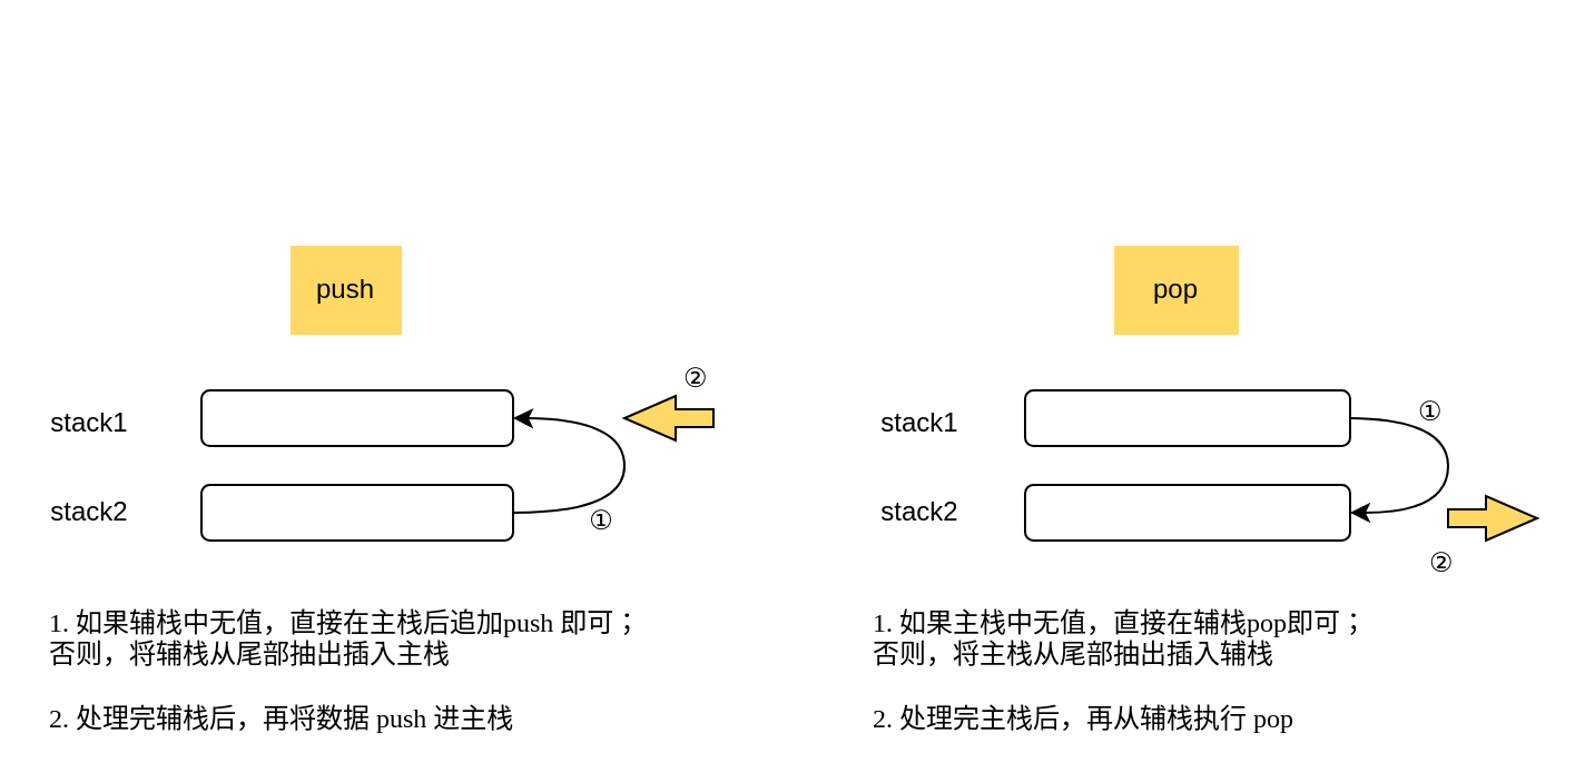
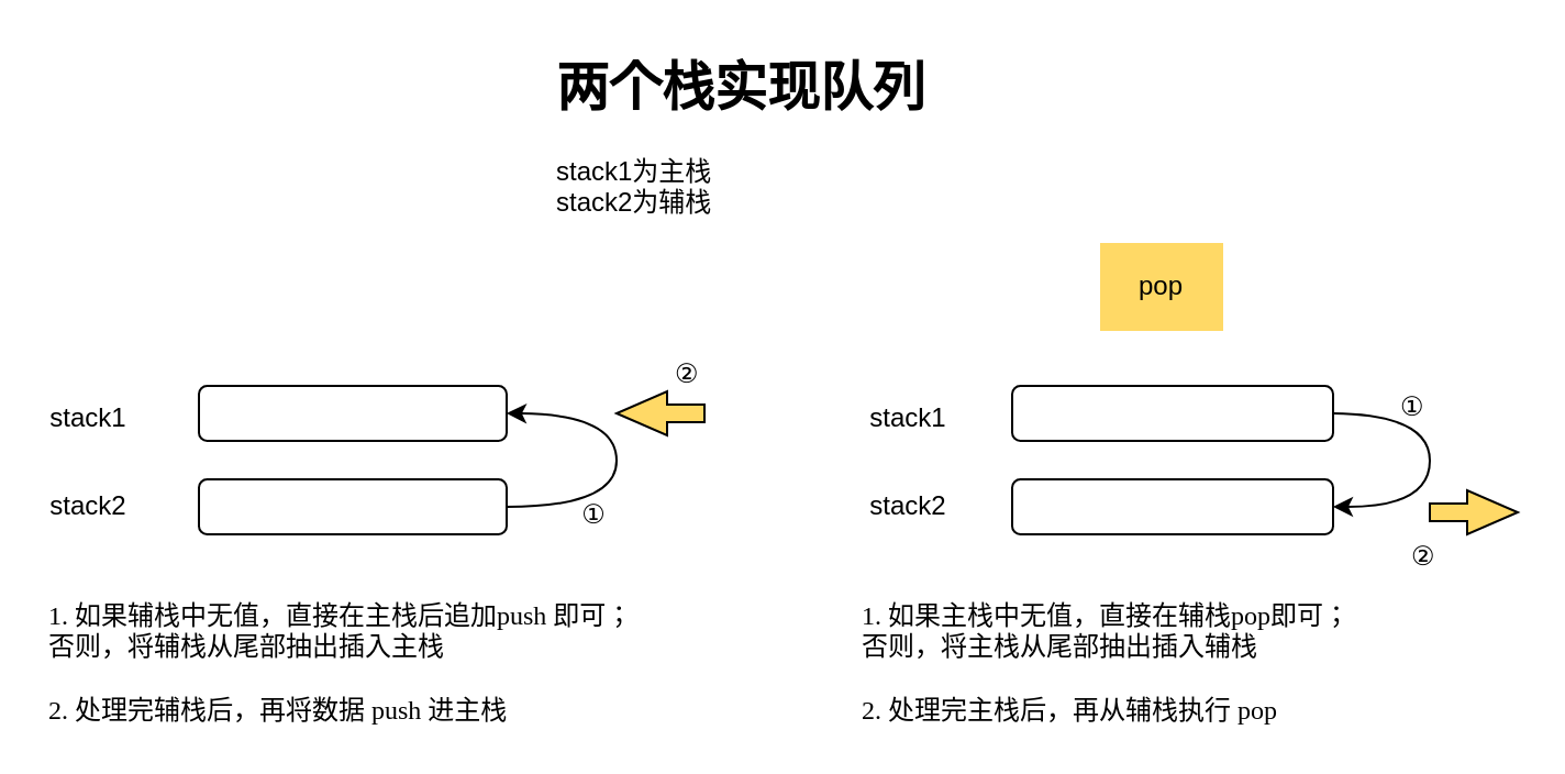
+ <mxCell id="2" value="&lt;h1&gt;两个栈实现队列&lt;/h1&gt;&lt;div&gt;stack1为主栈&lt;/div&gt;&lt;div&gt;stack2为辅栈&lt;/div&gt;" style="text;html=1;strokeColor=none;fillColor=none;spacing=5;spacingTop=-20;whiteSpace=wrap;overflow=hidden;rounded=0;" vertex="1" parent="1"><mxGeometry x="248" y="20" width="190" height="80" as="geometry" /></mxCell>
- <mxCell id="3" value="push" style="text;html=1;strokeColor=none;fillColor=#FFD966;align=center;verticalAlign=middle;whiteSpace=wrap;rounded=0;" vertex="1" parent="1"><mxGeometry x="130" y="110" width="50" height="40" as="geometry" /></mxCell>
